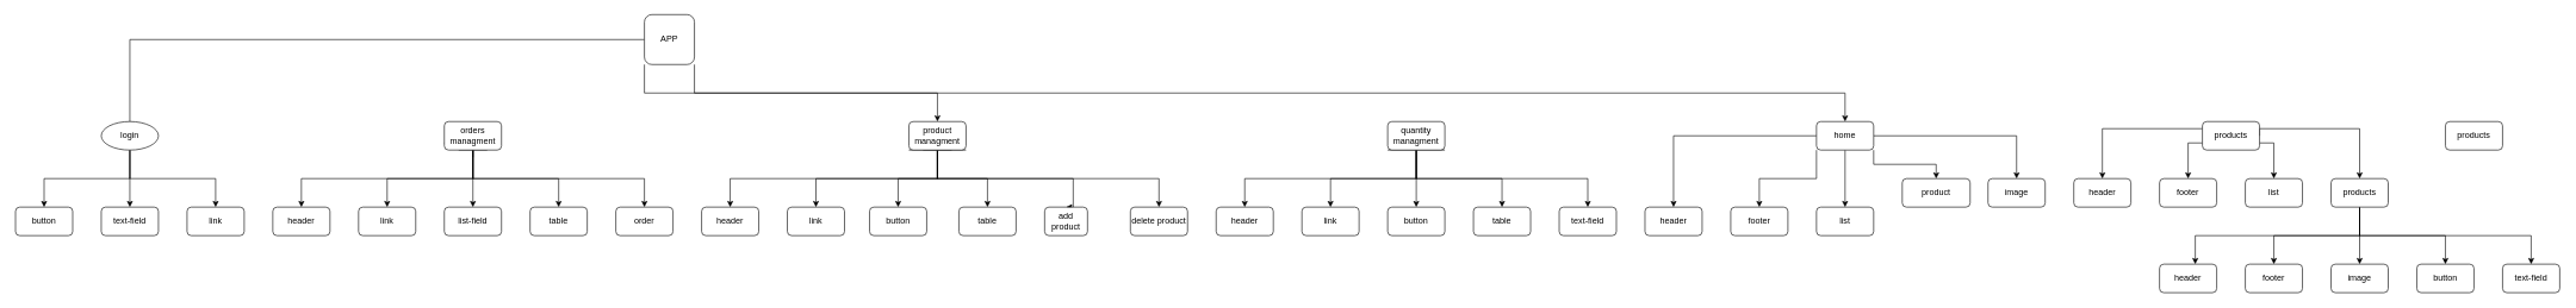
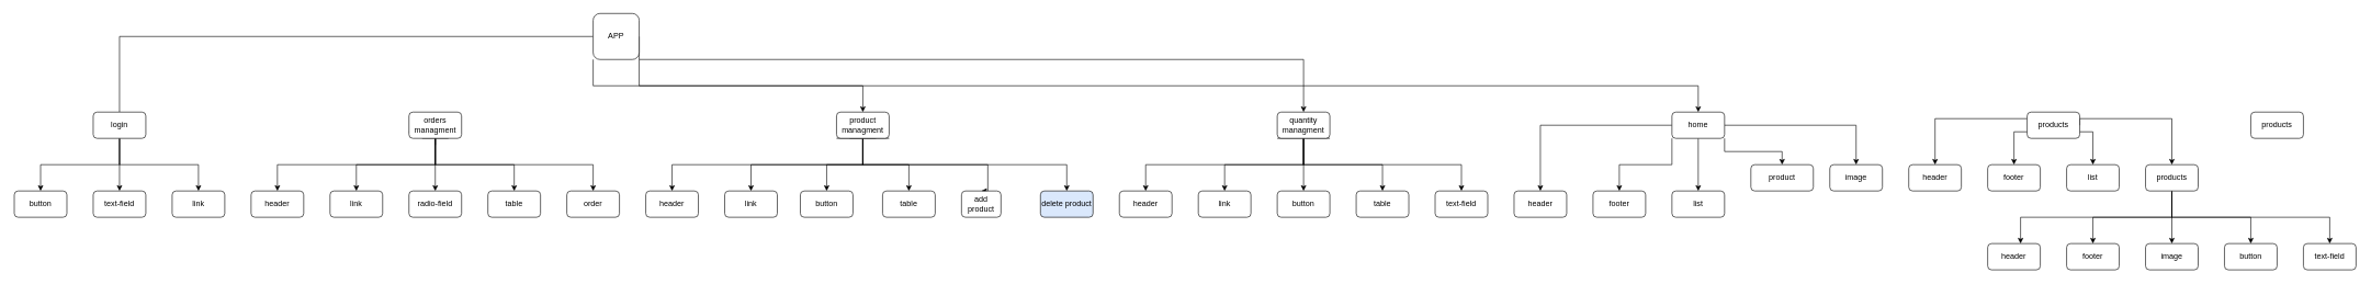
+ <mxCell id="5" style="edgeStyle=orthogonalEdgeStyle;rounded=0;orthogonalLoop=1;jettySize=auto;html=1;exitX=1;exitY=0.5;exitDx=0;exitDy=0;entryX=0.5;entryY=0;entryDx=0;entryDy=0;" edge="1" parent="1" source="6" target="43"><mxGeometry relative="1" as="geometry"><mxPoint x="1790" y="150" as="targetPoint" /><Array as="points"><mxPoint x="970" y="90" /><mxPoint x="1980" y="90" /></Array></mxGeometry></mxCell>
- <mxCell id="10" value="login" style="ellipse;whiteSpace=wrap;html=1;" vertex="1" parent="1"><mxGeometry x="140" y="170" width="80" height="40" as="geometry" /></mxCell>
+ <mxCell id="10" value="login" style="rounded=1;whiteSpace=wrap;html=1;" vertex="1" parent="1"><mxGeometry x="140" y="170" width="80" height="40" as="geometry" /></mxCell>
- <mxCell id="23" value="list-field" style="rounded=1;whiteSpace=wrap;html=1;" vertex="1" parent="1"><mxGeometry x="620" y="290" width="80" height="40" as="geometry" /></mxCell>
+ <mxCell id="23" value="radio-field" style="rounded=1;whiteSpace=wrap;html=1;" vertex="1" parent="1"><mxGeometry x="620" y="290" width="80" height="40" as="geometry" /></mxCell>
- <mxCell id="37" value="delete product" style="rounded=1;whiteSpace=wrap;html=1;" vertex="1" parent="1"><mxGeometry x="1580" y="290" width="80" height="40" as="geometry" /></mxCell>
+ <mxCell id="37" value="delete product" style="rounded=1;whiteSpace=wrap;html=1;fillColor=#dae8fc;" vertex="1" parent="1"><mxGeometry x="1580" y="290" width="80" height="40" as="geometry" /></mxCell>
